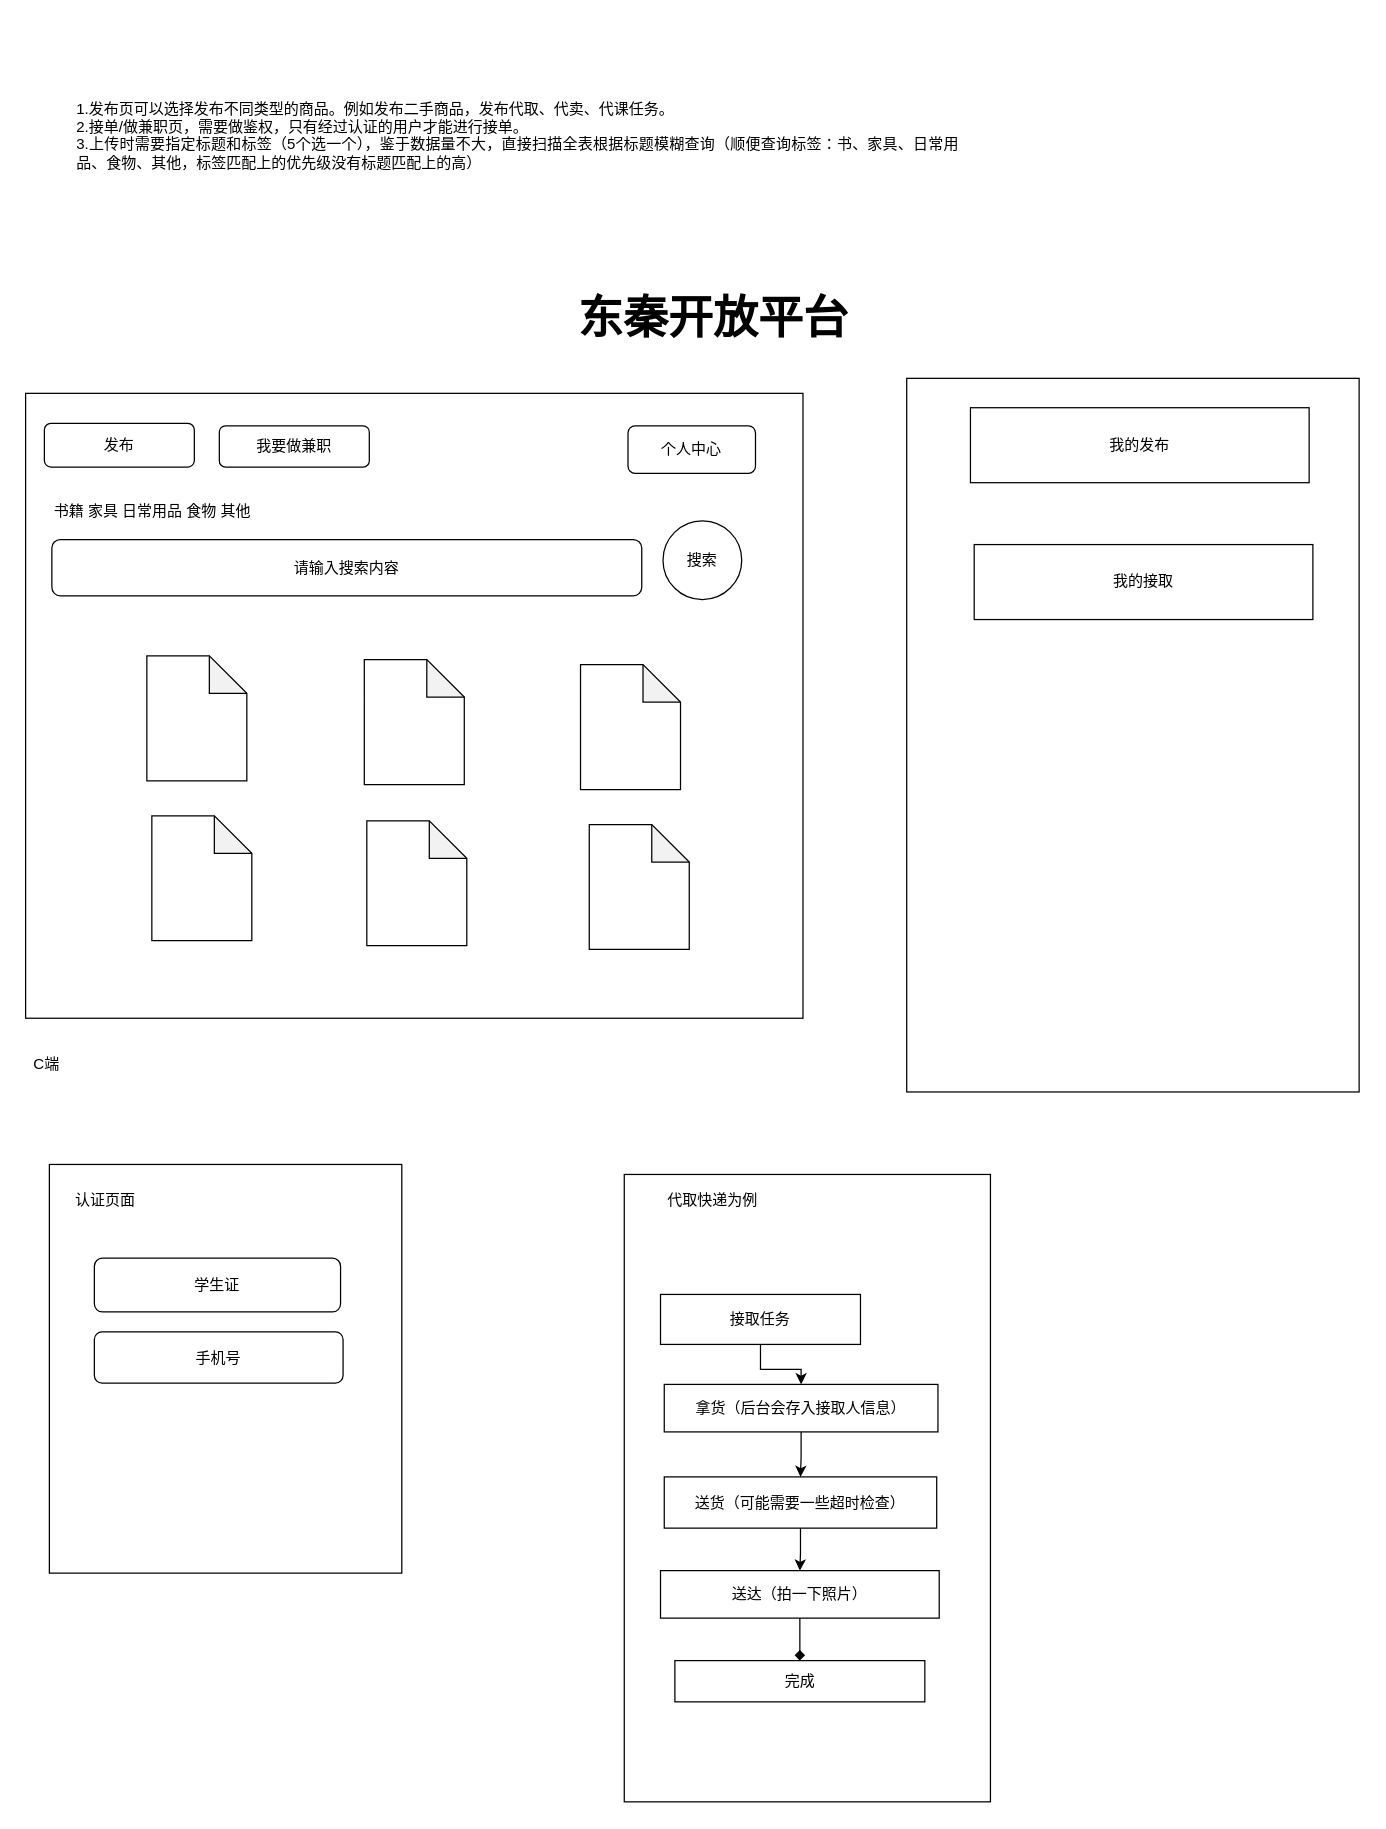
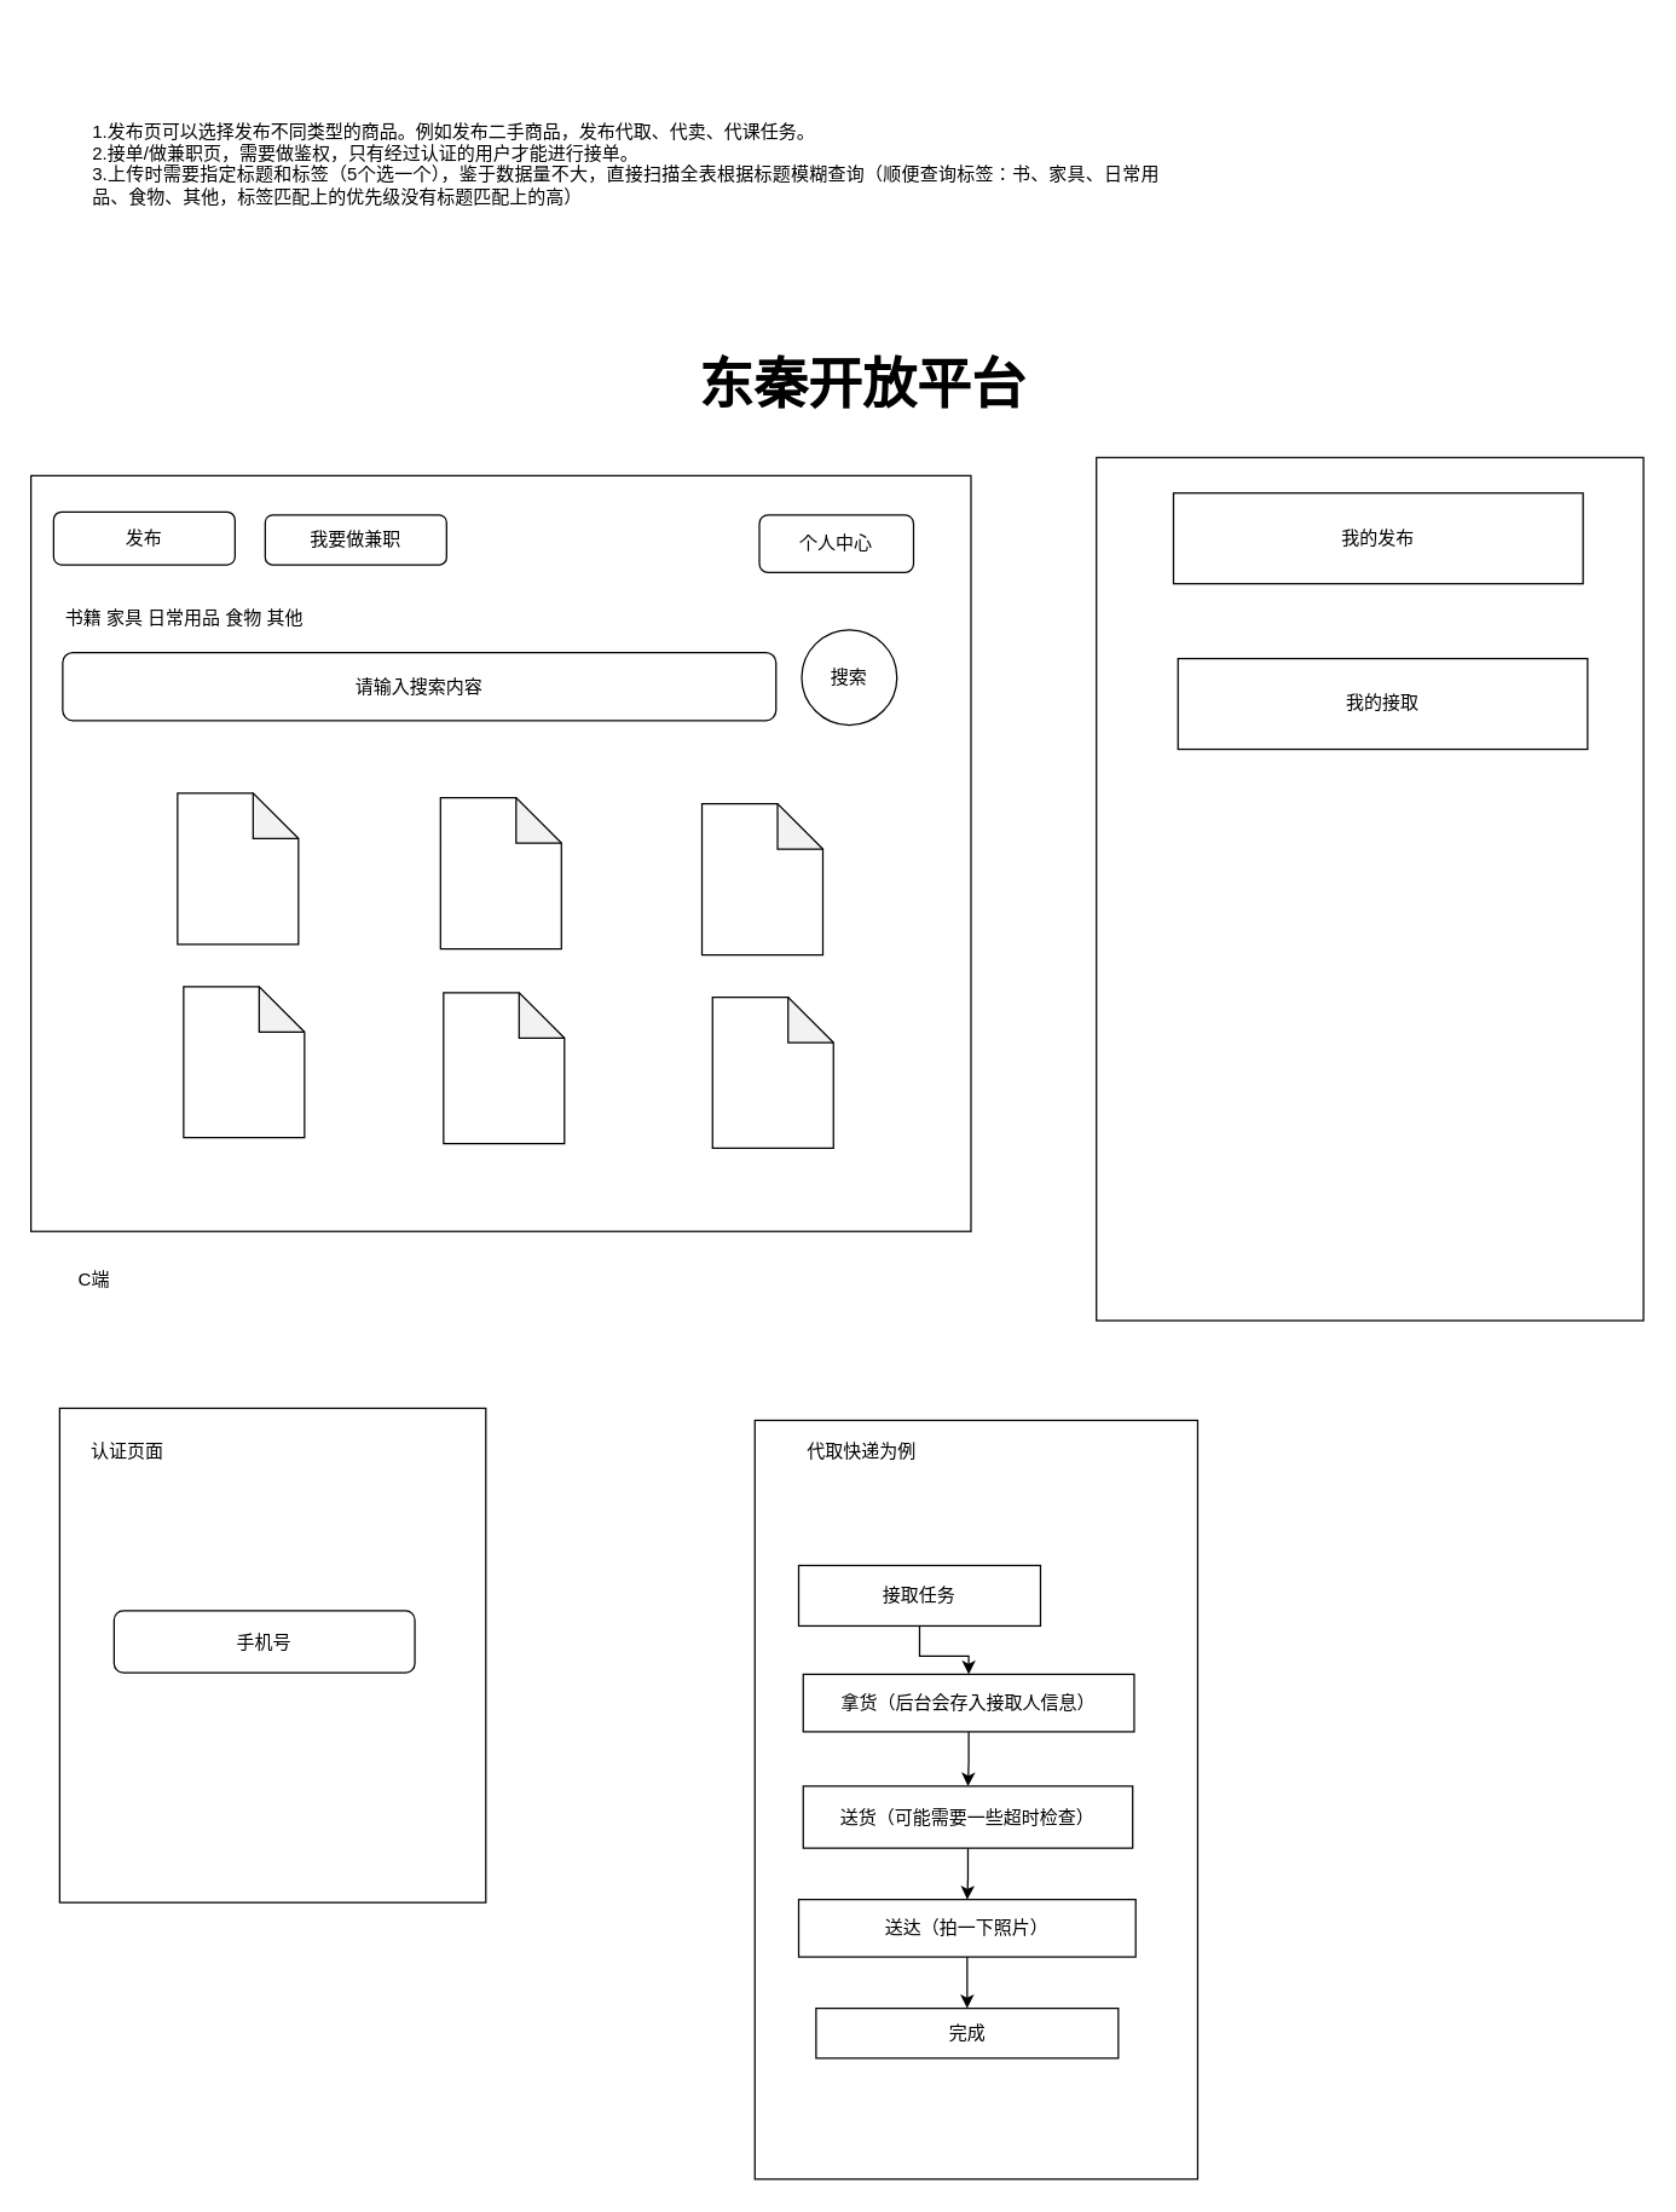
- <mxCell id="6" value="C端" style="text;html=1;align=center;verticalAlign=middle;whiteSpace=wrap;rounded=0;" vertex="1" parent="1"><mxGeometry x="7" y="836" width="60" height="30" as="geometry" /></mxCell>
+ <mxCell id="6" value="C端" style="text;html=1;align=center;verticalAlign=middle;whiteSpace=wrap;rounded=0;" vertex="1" parent="1"><mxGeometry x="32" y="831" width="60" height="30" as="geometry" /></mxCell>
- <mxCell id="23" value="学生证" style="rounded=1;whiteSpace=wrap;html=1;" vertex="1" parent="1"><mxGeometry x="75" y="1006" width="197" height="43" as="geometry" /></mxCell>
- <mxCell id="32" style="edgeStyle=orthogonalEdgeStyle;rounded=0;orthogonalLoop=1;jettySize=auto;html=1;endArrow=diamond;" edge="1" parent="1" source="33" target="34"><mxGeometry relative="1" as="geometry" /></mxCell>
+ <mxCell id="32" style="edgeStyle=orthogonalEdgeStyle;rounded=0;orthogonalLoop=1;jettySize=auto;html=1;" edge="1" parent="1" source="33" target="34"><mxGeometry relative="1" as="geometry" /></mxCell>
